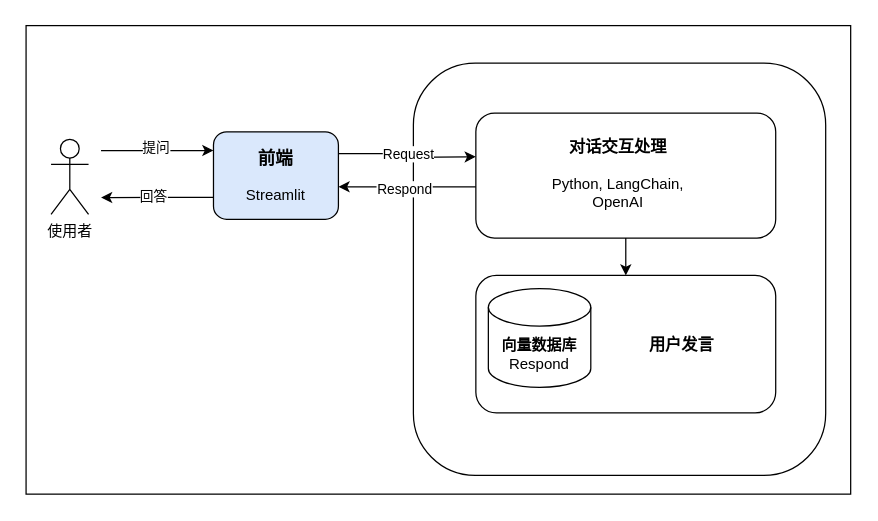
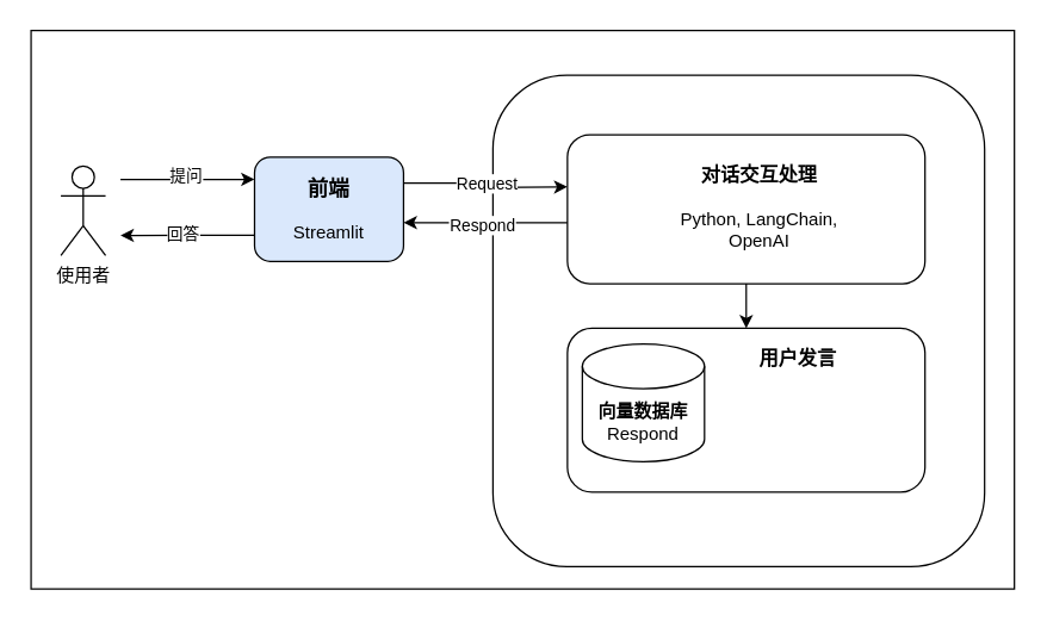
- <mxCell id="14" value="&lt;span style=&quot;font-size: 13px;&quot;&gt;&lt;b&gt;对话交互处理&lt;br&gt;&lt;/b&gt;&lt;/span&gt;&lt;br&gt;Python, LangChain,&lt;br&gt;OpenAI" style="text;html=1;strokeColor=none;fillColor=none;align=center;verticalAlign=middle;whiteSpace=wrap;rounded=0;" parent="1" vertex="1"><mxGeometry x="429" y="111" width="130" height="55" as="geometry" /></mxCell>
+ <mxCell id="14" value="&lt;span style=&quot;font-size: 13px;&quot;&gt;&lt;b&gt;对话交互处理&lt;br&gt;&lt;/b&gt;&lt;/span&gt;&lt;br&gt;Python, LangChain,&lt;br&gt;OpenAI" style="text;html=1;strokeColor=none;fillColor=none;align=center;verticalAlign=middle;whiteSpace=wrap;rounded=0;" parent="1" vertex="1"><mxGeometry x="444" y="111" width="130" height="55" as="geometry" /></mxCell>
- <mxCell id="17" value="&lt;b&gt;&lt;font style=&quot;font-size: 13px;&quot;&gt;用户发言&lt;/font&gt;&lt;/b&gt;" style="text;html=1;strokeColor=none;fillColor=none;align=center;verticalAlign=middle;whiteSpace=wrap;rounded=0;" parent="1" vertex="1"><mxGeometry x="490" y="260" width="110" height="30" as="geometry" /></mxCell>
+ <mxCell id="17" value="&lt;b&gt;&lt;font style=&quot;font-size: 13px;&quot;&gt;用户发言&lt;/font&gt;&lt;/b&gt;" style="text;html=1;strokeColor=none;fillColor=none;align=center;verticalAlign=middle;whiteSpace=wrap;rounded=0;" parent="1" vertex="1"><mxGeometry x="480" y="225" width="110" height="30" as="geometry" /></mxCell>
